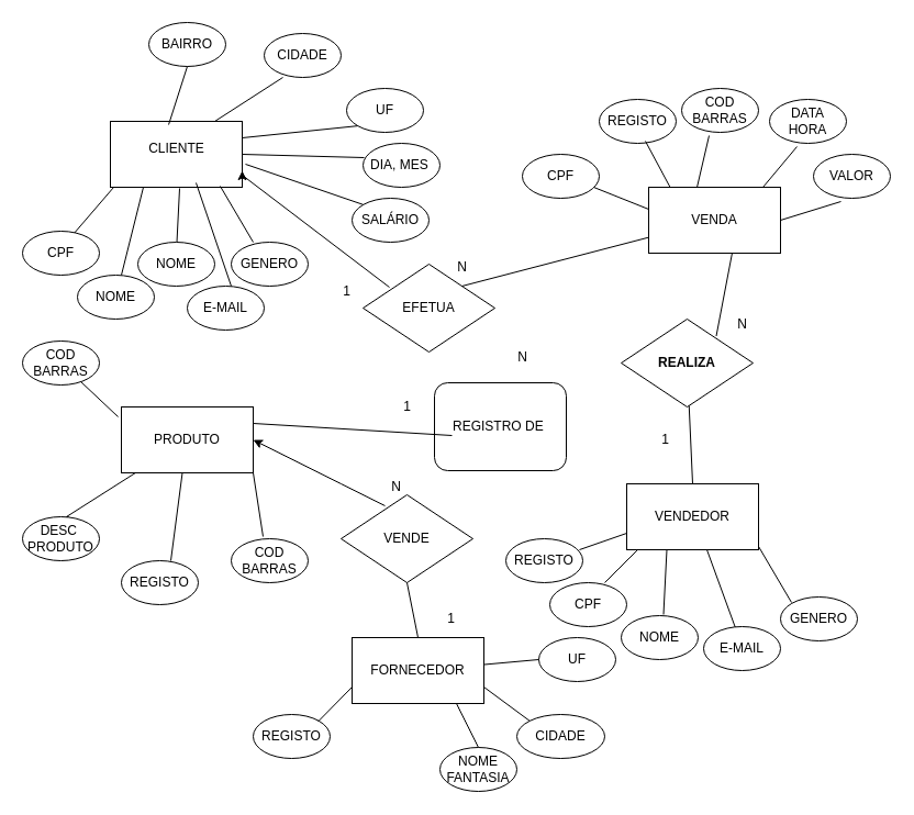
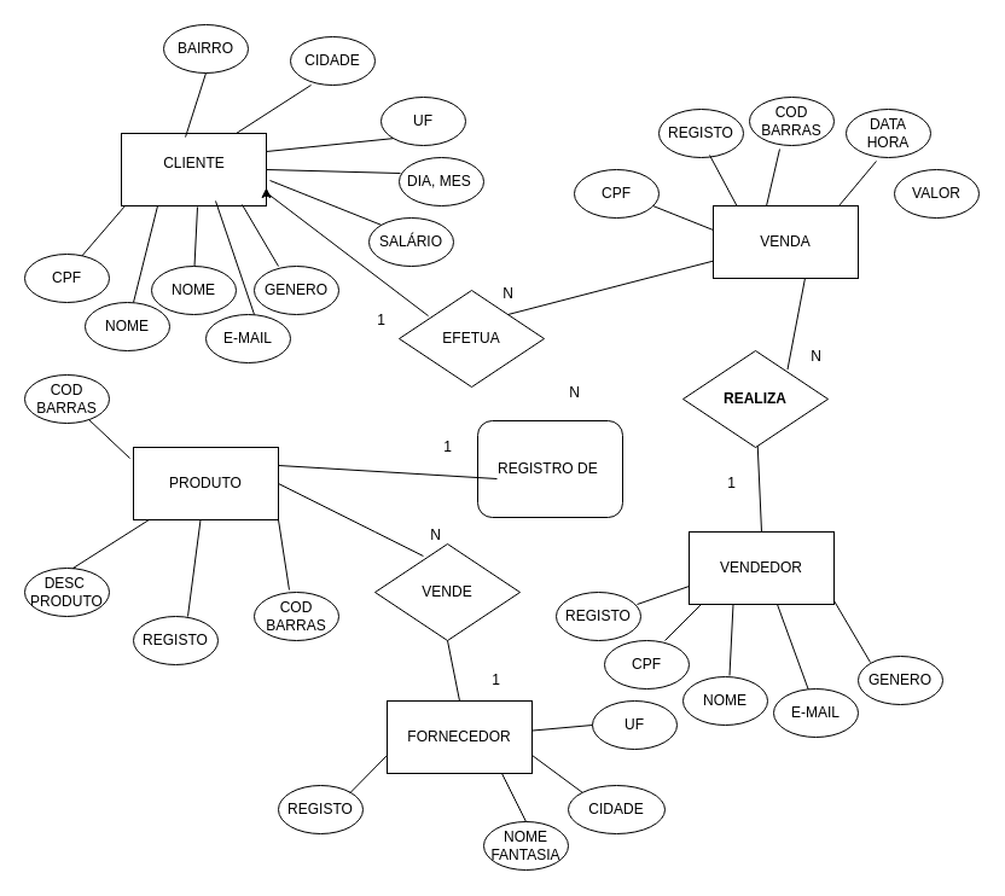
- <mxCell id="77" value="" style="endArrow=none;html=1;rounded=0;entryX=0.357;entryY=1.075;entryDx=0;entryDy=0;entryPerimeter=0;exitX=1;exitY=0.5;exitDx=0;exitDy=0;" edge="1" parent="1" target="76" source="23"><mxGeometry width="50" height="50" relative="1" as="geometry"><mxPoint x="720" y="190" as="sourcePoint" /><mxPoint x="667" y="178" as="targetPoint" /><Array as="points" /></mxGeometry></mxCell>
- <mxCell id="6" value="SALÁRIO" style="ellipse;whiteSpace=wrap;html=1;" vertex="1" parent="1"><mxGeometry x="320" y="180" width="70" height="40" as="geometry" /></mxCell>
+ <mxCell id="6" value="SALÁRIO" style="ellipse;whiteSpace=wrap;html=1;" vertex="1" parent="1"><mxGeometry x="305" y="180" width="70" height="40" as="geometry" /></mxCell>
- <mxCell id="28" value="" style="endArrow=classic;html=1;rounded=0;exitX=0.333;exitY=0.125;exitDx=0;exitDy=0;exitPerimeter=0;entryX=1;entryY=0.5;entryDx=0;entryDy=0;" edge="1" parent="1" source="34" target="24"><mxGeometry width="50" height="50" relative="1" as="geometry"><mxPoint x="360" y="440" as="sourcePoint" /><mxPoint x="120" y="430" as="targetPoint" /><Array as="points"><mxPoint x="310" y="440" /></Array></mxGeometry></mxCell>
+ <mxCell id="28" value="" style="endArrow=none;html=1;rounded=0;exitX=0.333;exitY=0.125;exitDx=0;exitDy=0;exitPerimeter=0;entryX=1;entryY=0.5;entryDx=0;entryDy=0;" edge="1" parent="1" source="34" target="24"><mxGeometry width="50" height="50" relative="1" as="geometry"><mxPoint x="360" y="440" as="sourcePoint" /><mxPoint x="120" y="430" as="targetPoint" /><Array as="points"><mxPoint x="310" y="440" /></Array></mxGeometry></mxCell>
